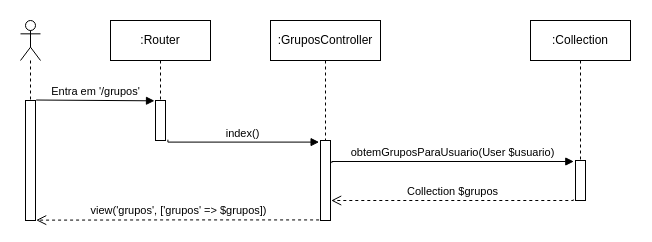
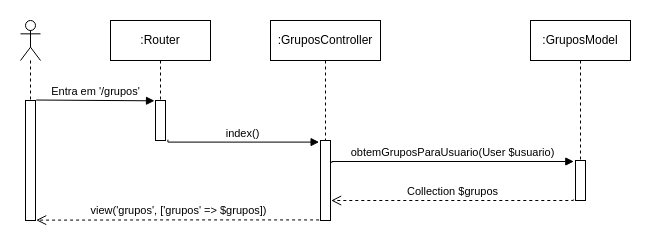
- <mxCell id="10" value=":Collection" style="shape=umlLifeline;perimeter=lifelinePerimeter;whiteSpace=wrap;html=1;container=1;collapsible=0;recursiveResize=0;outlineConnect=0;" vertex="1" parent="1"><mxGeometry x="530" y="20" width="100" height="180" as="geometry" /></mxCell>
+ <mxCell id="10" value=":GruposModel" style="shape=umlLifeline;perimeter=lifelinePerimeter;whiteSpace=wrap;html=1;container=1;collapsible=0;recursiveResize=0;outlineConnect=0;" vertex="1" parent="1"><mxGeometry x="530" y="20" width="100" height="180" as="geometry" /></mxCell>
